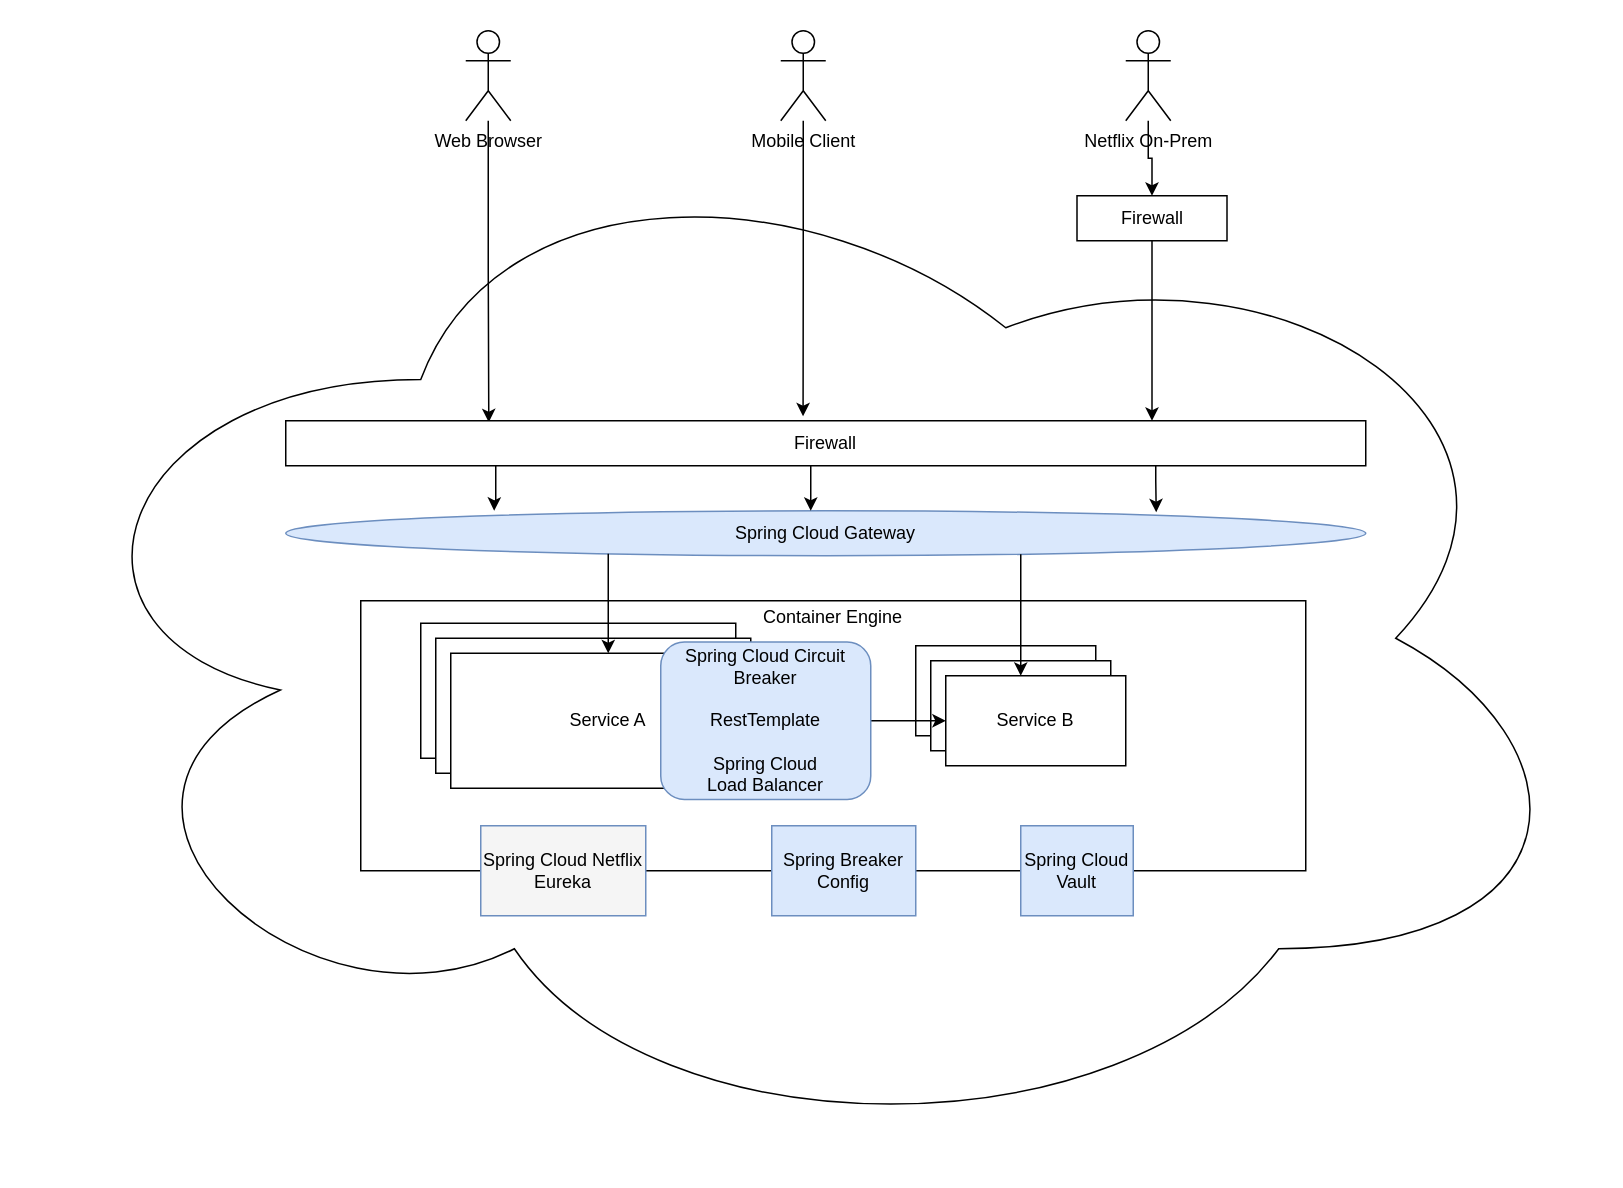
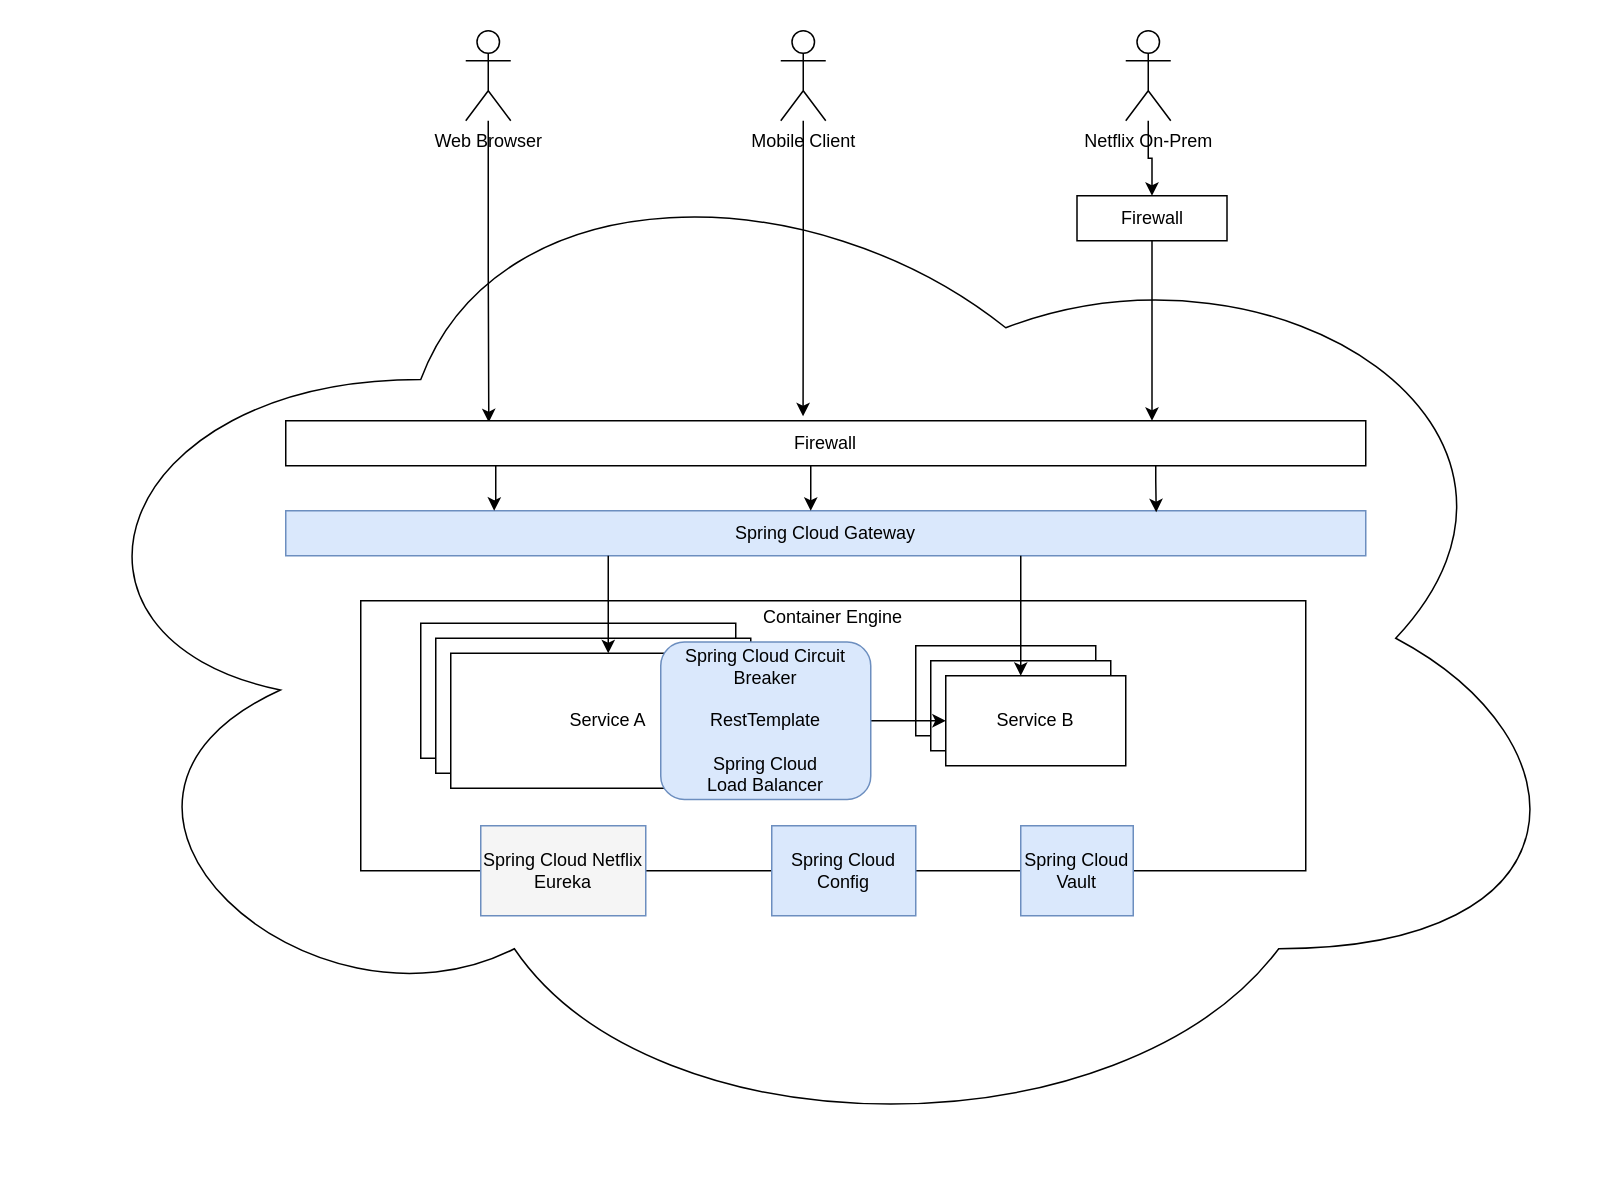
- <mxCell id="4" value="Spring Cloud Gateway" style="ellipse;whiteSpace=wrap;html=1;fillColor=#dae8fc;strokeColor=#6c8ebf;" parent="1" vertex="1"><mxGeometry x="190" y="340" width="720" height="30" as="geometry" /></mxCell>
+ <mxCell id="4" value="Spring Cloud Gateway" style="rounded=0;whiteSpace=wrap;html=1;fillColor=#dae8fc;strokeColor=#6c8ebf;" parent="1" vertex="1"><mxGeometry x="190" y="340" width="720" height="30" as="geometry" /></mxCell>
- <mxCell id="9" value="Spring Breaker Config" style="rounded=0;whiteSpace=wrap;html=1;fillColor=#dae8fc;strokeColor=#6c8ebf;" parent="1" vertex="1"><mxGeometry x="514" y="550" width="96" height="60" as="geometry" /></mxCell>
+ <mxCell id="9" value="Spring Cloud Config" style="rounded=0;whiteSpace=wrap;html=1;fillColor=#dae8fc;strokeColor=#6c8ebf;" parent="1" vertex="1"><mxGeometry x="514" y="550" width="96" height="60" as="geometry" /></mxCell>
